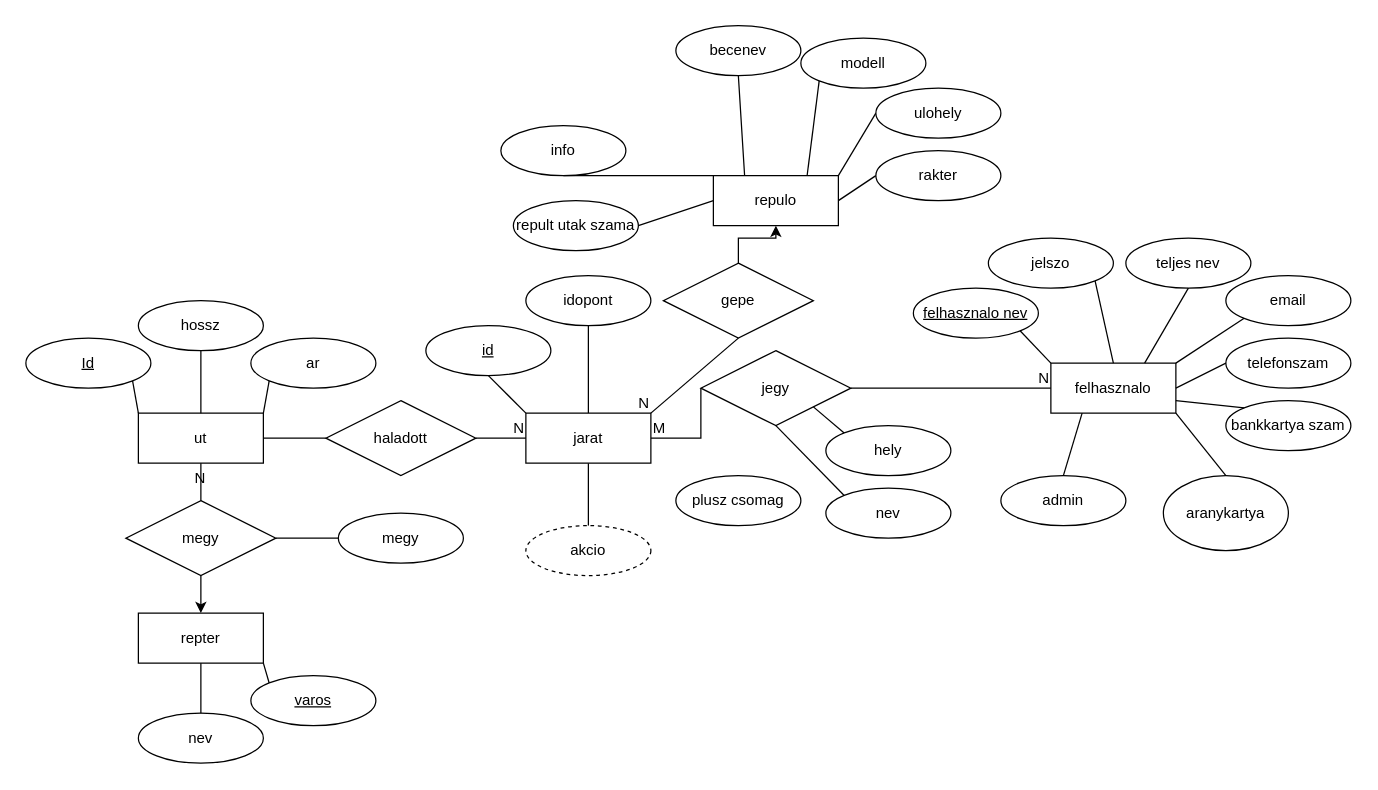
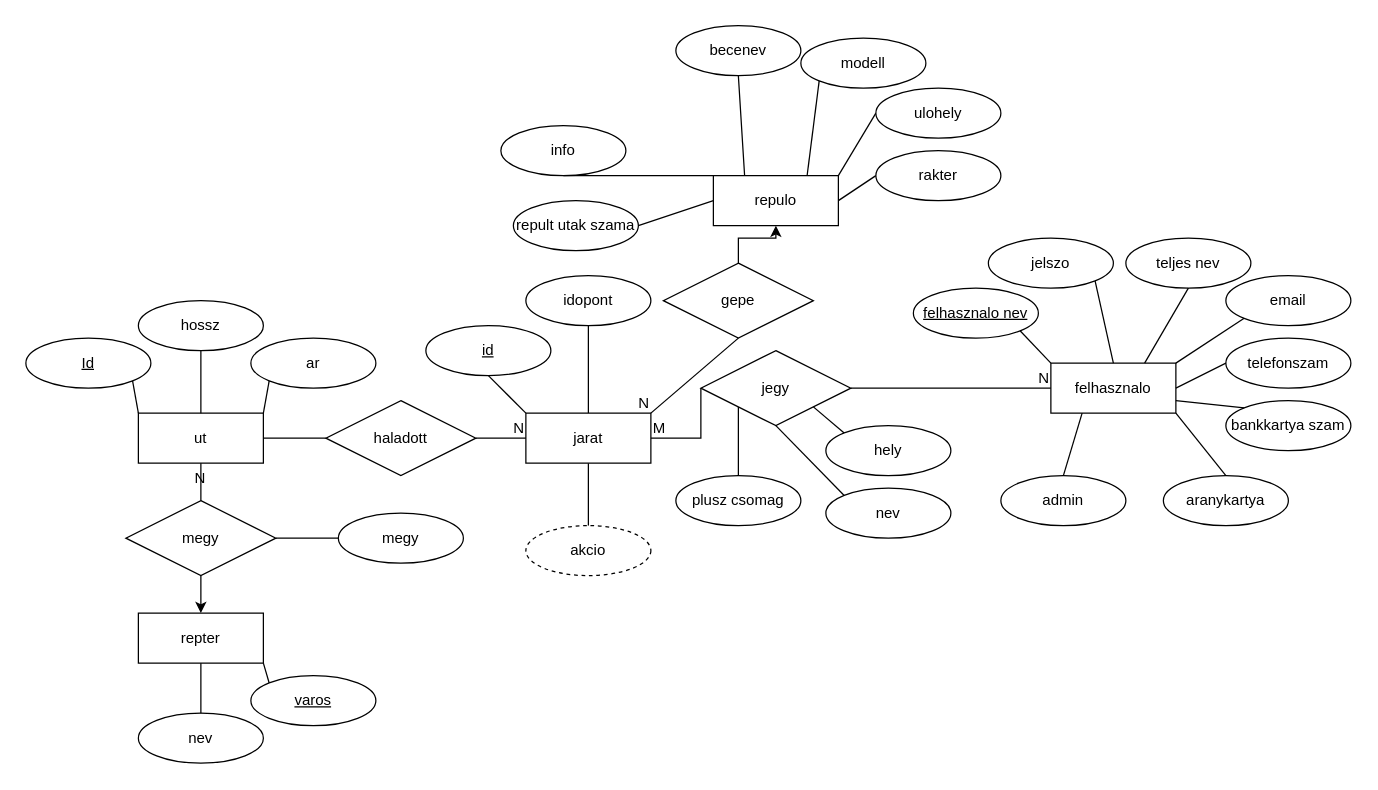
+ <mxCell id="39" value="" style="endArrow=none;html=1;rounded=0;exitX=0;exitY=1;exitDx=0;exitDy=0;entryX=0.5;entryY=0;entryDx=0;entryDy=0;" parent="1" source="37" target="38" edge="1"><mxGeometry relative="1" as="geometry"><mxPoint x="520" y="430" as="sourcePoint" /><mxPoint x="680" y="430" as="targetPoint" /></mxGeometry></mxCell>
- <mxCell id="74" value="aranykartya" style="ellipse;whiteSpace=wrap;html=1;align=center;" parent="1" vertex="1"><mxGeometry x="930" y="380" width="100" height="60" as="geometry" /></mxCell>
+ <mxCell id="74" value="aranykartya" style="ellipse;whiteSpace=wrap;html=1;align=center;" parent="1" vertex="1"><mxGeometry x="930" y="380" width="100" height="40" as="geometry" /></mxCell>
